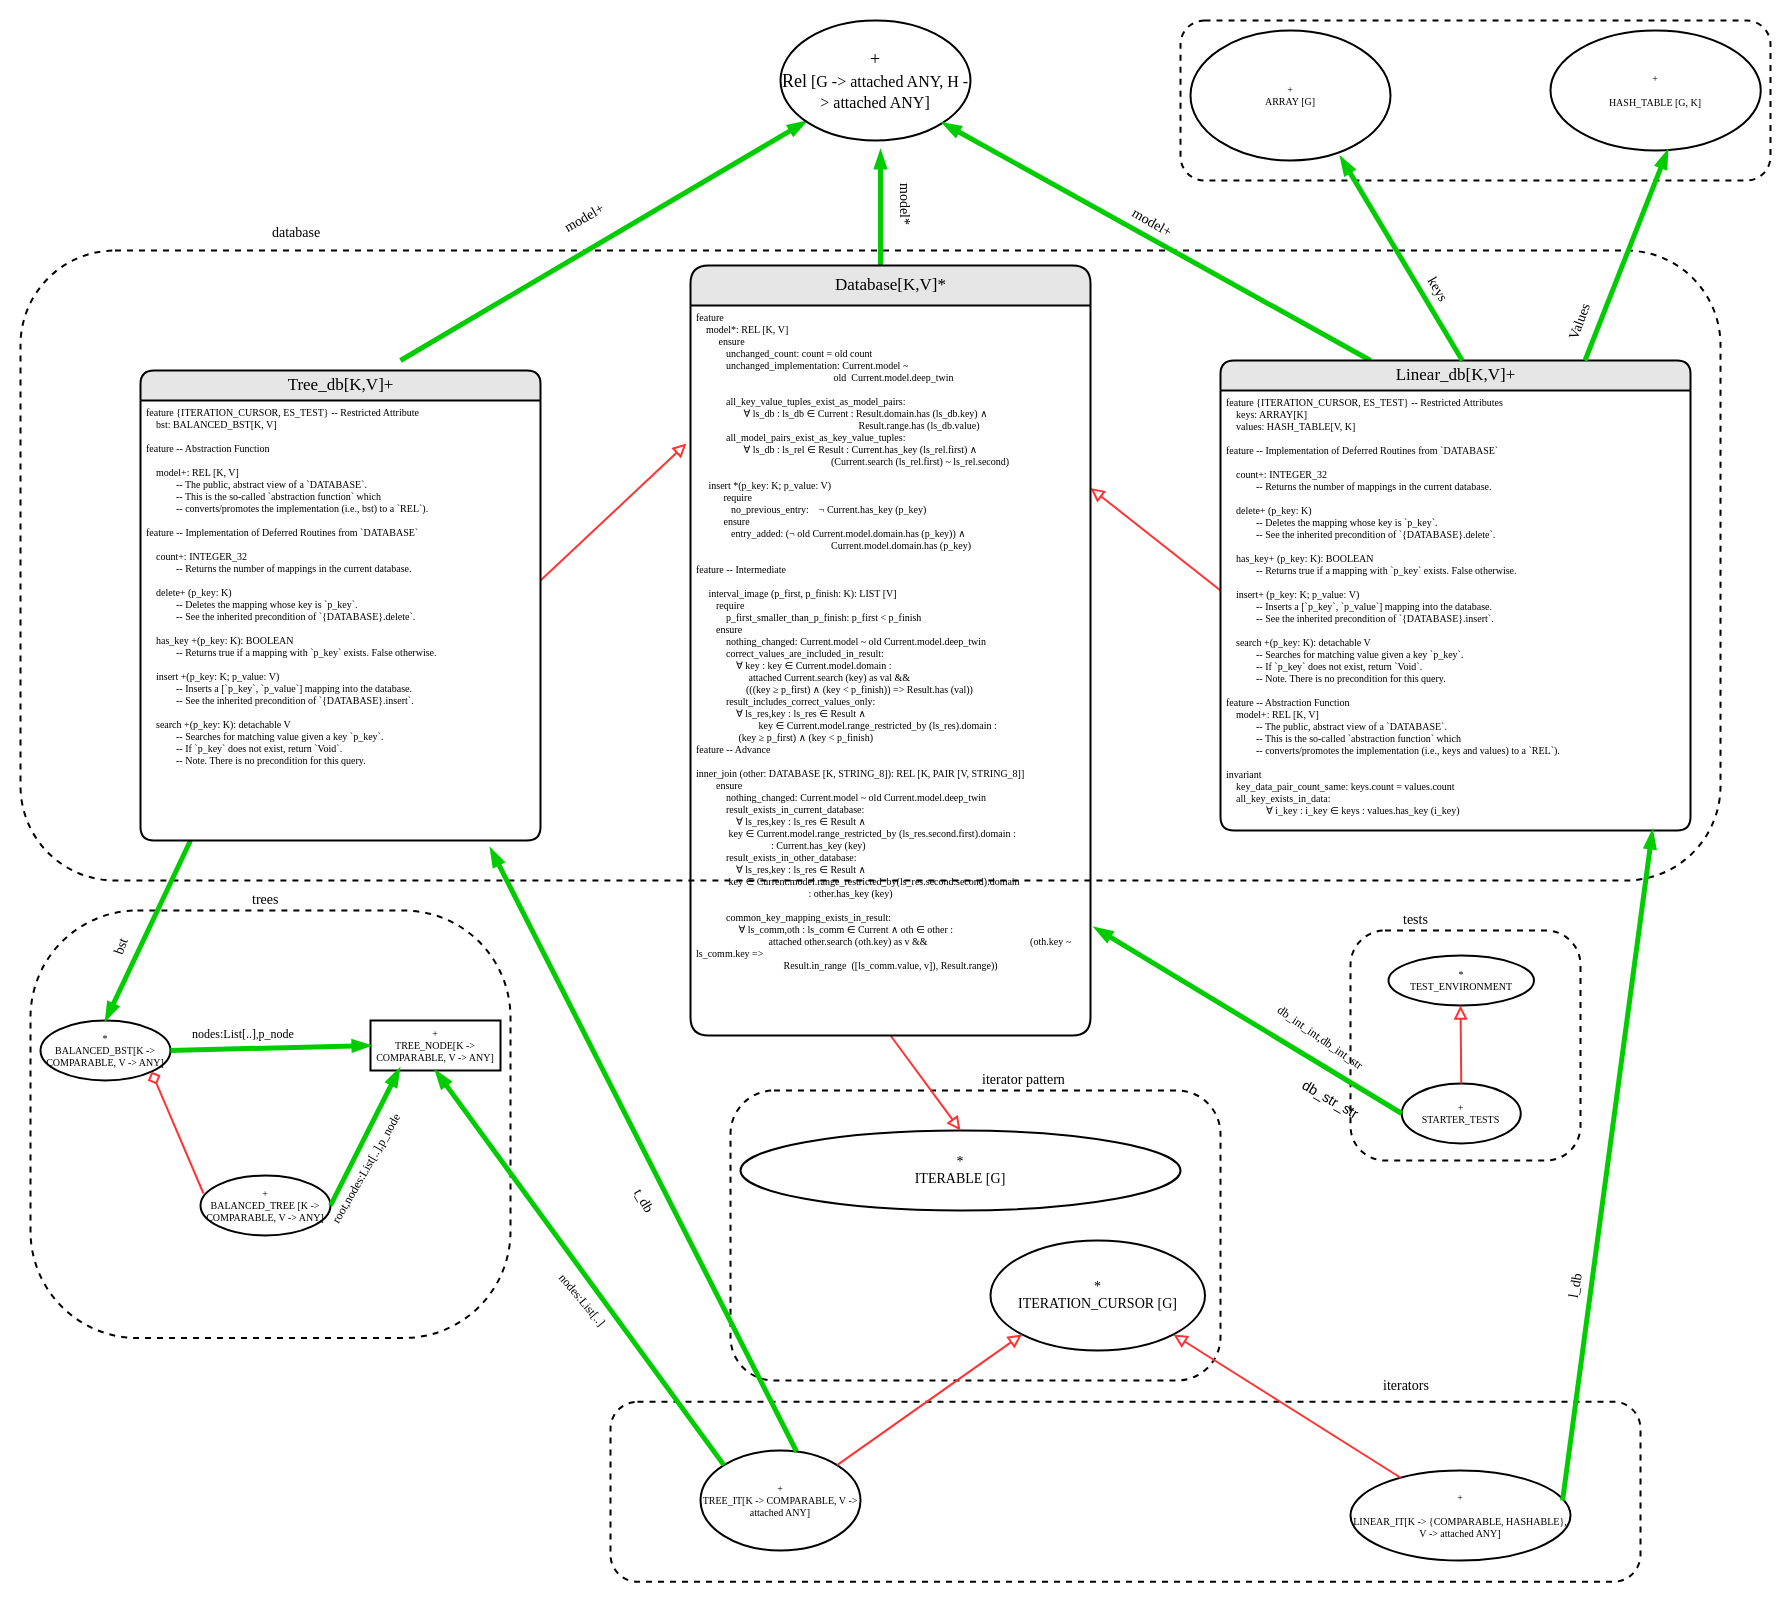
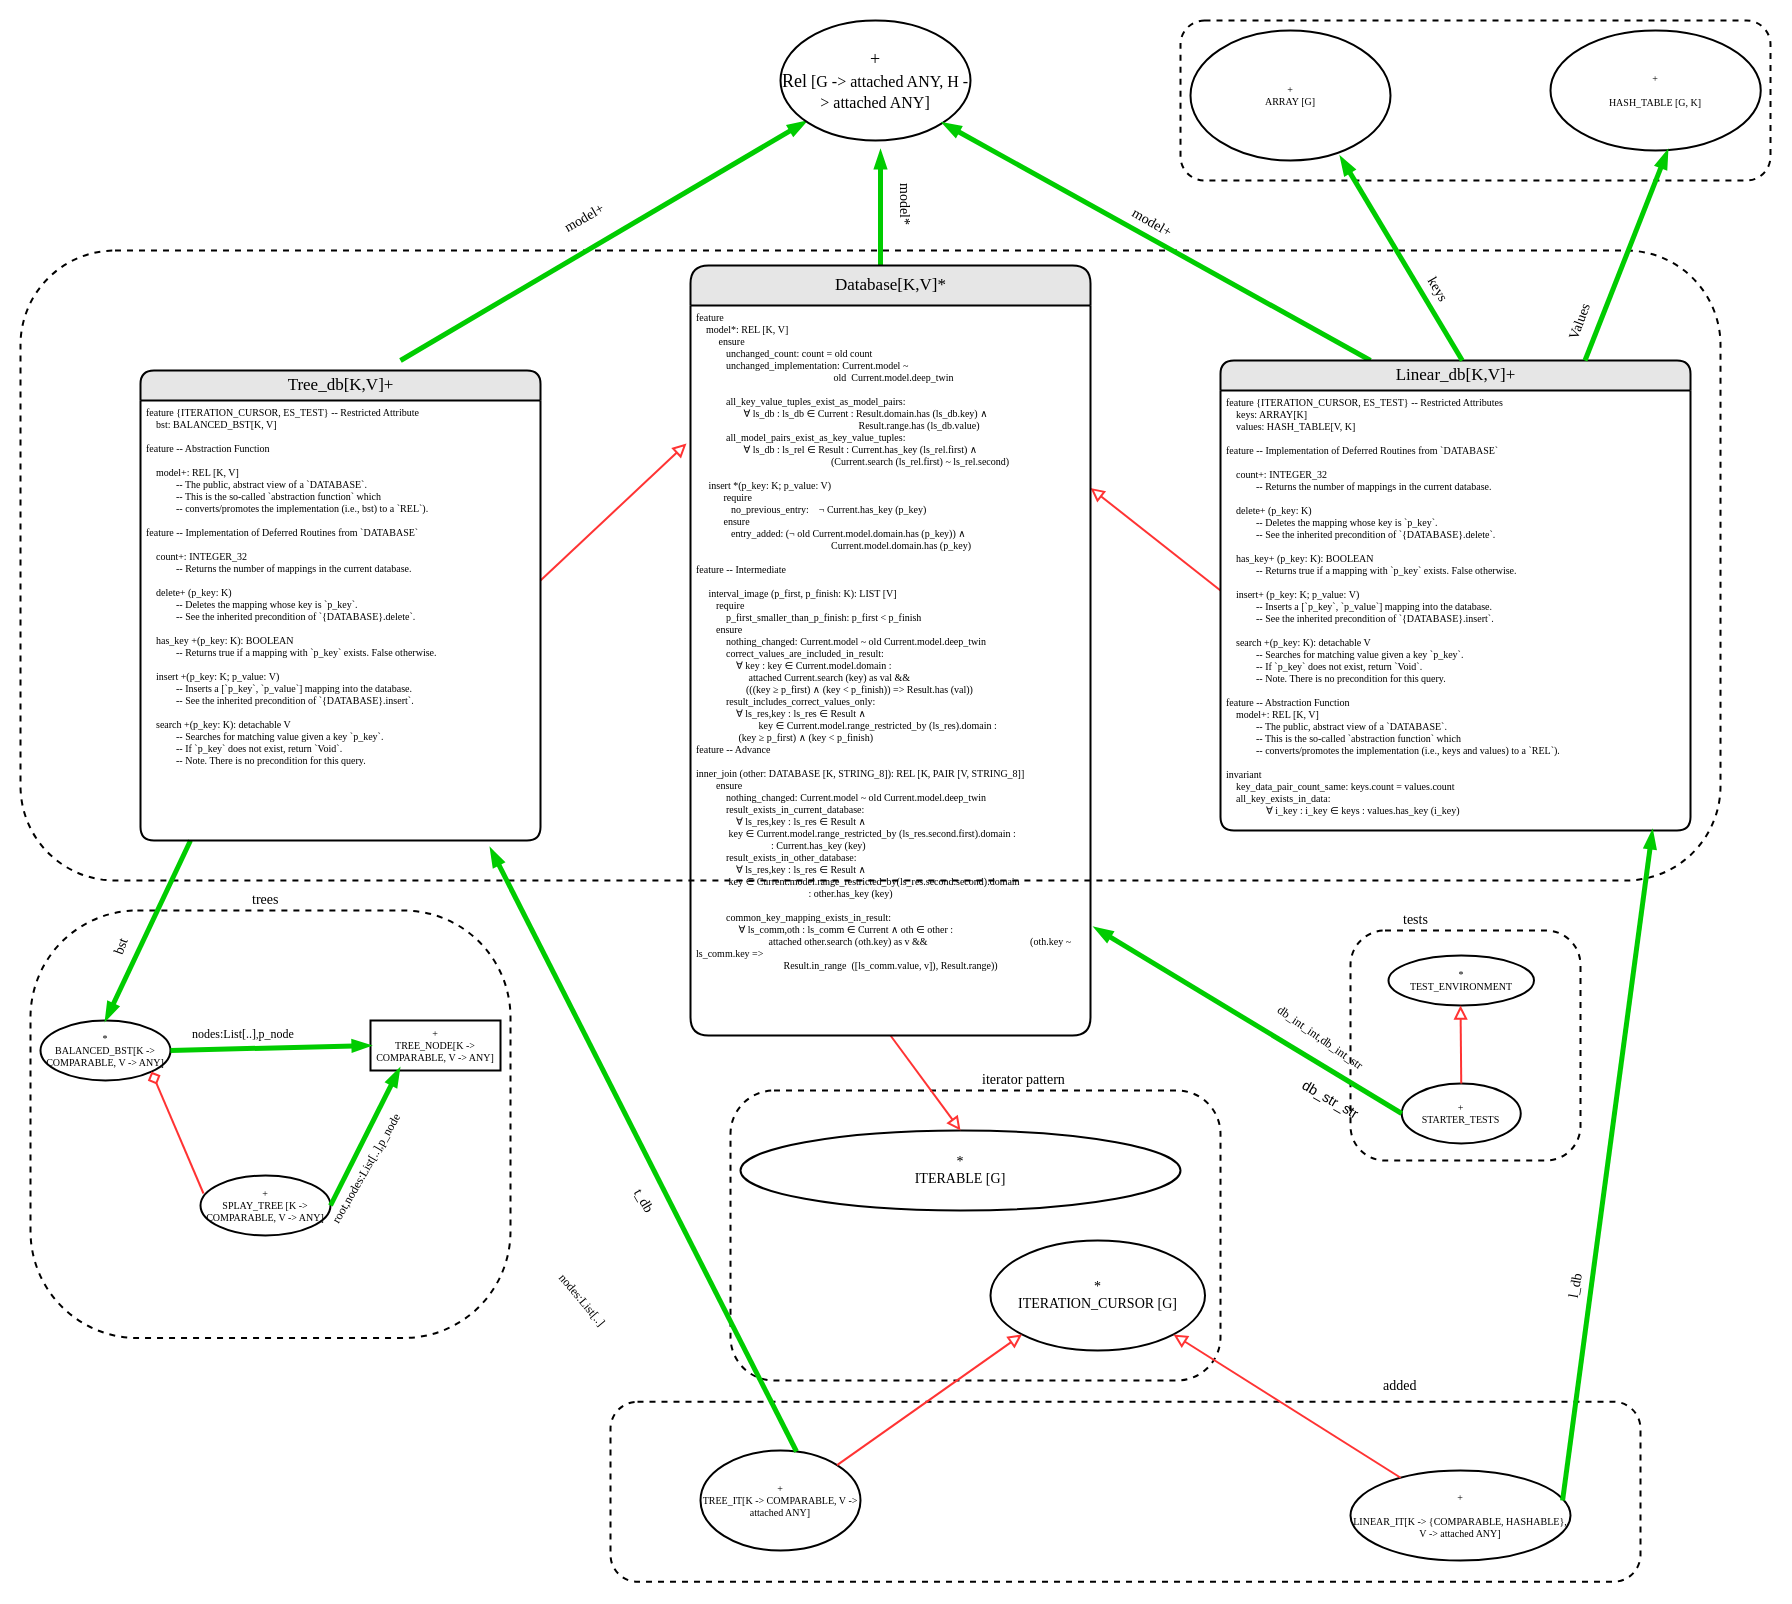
- <mxCell id="37" value="&lt;font style=&quot;font-size: 14px&quot;&gt;database&lt;/font&gt;" style="text;html=1;fontSize=10;fontFamily=Verdena;" parent="1" vertex="1"><mxGeometry x="270" y="217.5" width="140" height="25" as="geometry" /></mxCell>
- <mxCell id="22" value="+&lt;br&gt;BALANCED_TREE [K -&amp;gt; COMPARABLE, V -&amp;gt; ANY]" style="ellipse;whiteSpace=wrap;html=1;rounded=1;fontSize=10;fontFamily=Verdena;strokeWidth=2;" parent="1" vertex="1"><mxGeometry x="200" y="1175" width="130" height="60" as="geometry" /></mxCell>
+ <mxCell id="22" value="+&lt;br&gt;SPLAY_TREE [K -&amp;gt; COMPARABLE, V -&amp;gt; ANY]" style="ellipse;whiteSpace=wrap;html=1;rounded=1;fontSize=10;fontFamily=Verdena;strokeWidth=2;" parent="1" vertex="1"><mxGeometry x="200" y="1175" width="130" height="60" as="geometry" /></mxCell>
- <mxCell id="32" value="" style="endArrow=blockThin;html=1;strokeColor=#00CC00;strokeWidth=5;endFill=1;exitX=0;exitY=0;exitDx=0;exitDy=0;entryX=0.5;entryY=1;entryDx=0;entryDy=0;" parent="1" source="23" target="24" edge="1"><mxGeometry width="50" height="50" relative="1" as="geometry"><mxPoint x="460" y="900" as="sourcePoint" /><mxPoint x="790" y="875" as="targetPoint" /></mxGeometry></mxCell>
- <mxCell id="8" value="&lt;font style=&quot;font-size: 14px&quot;&gt;iterators&lt;/font&gt;" style="text;html=1;fontSize=10;fontFamily=Verdena;" parent="1" vertex="1"><mxGeometry x="1381.25" y="1371.24" width="90" height="30" as="geometry" /></mxCell>
+ <mxCell id="8" value="&lt;font style=&quot;font-size: 14px&quot;&gt;added&lt;/font&gt;" style="text;html=1;fontSize=10;fontFamily=Verdena;" parent="1" vertex="1"><mxGeometry x="1381.25" y="1371.24" width="90" height="30" as="geometry" /></mxCell>
